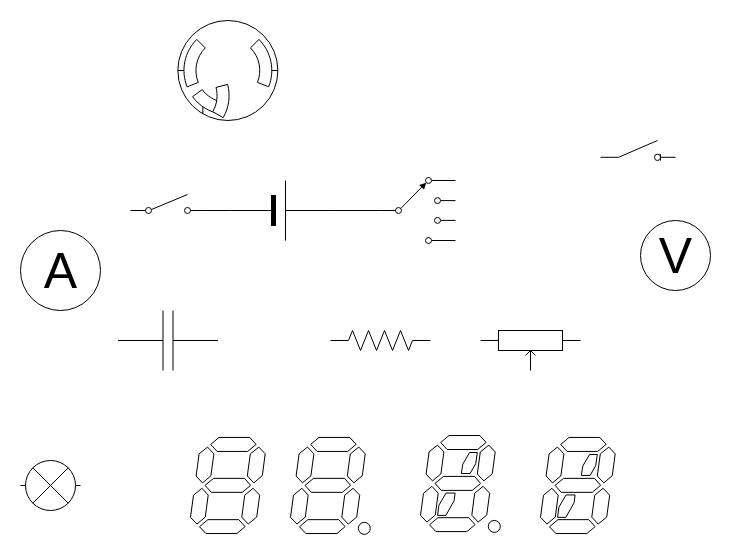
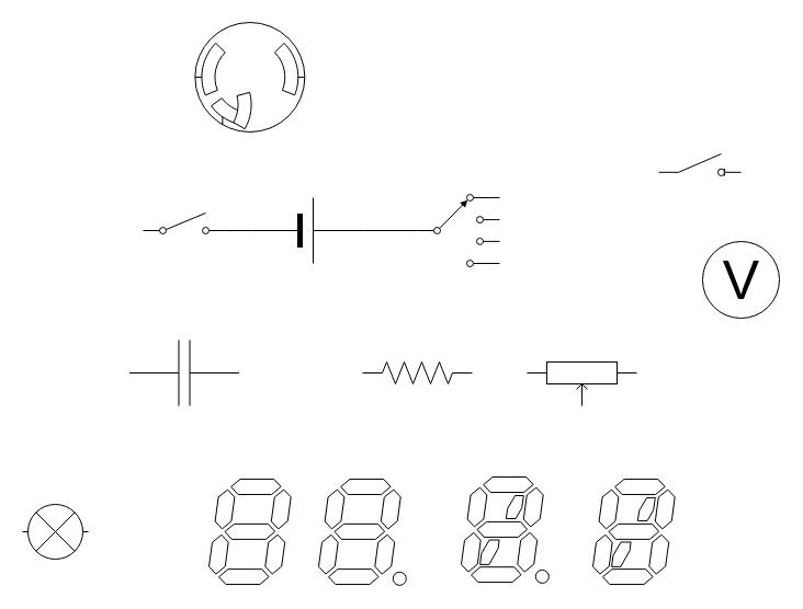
- <mxCell id="11" value="A" style="verticalLabelPosition=middle;shadow=0;dashed=0;align=center;html=1;verticalAlign=middle;strokeWidth=1;shape=ellipse;aspect=fixed;fontSize=50;" vertex="1" parent="1"><mxGeometry x="20" y="230" width="80" height="80" as="geometry" /></mxCell>
